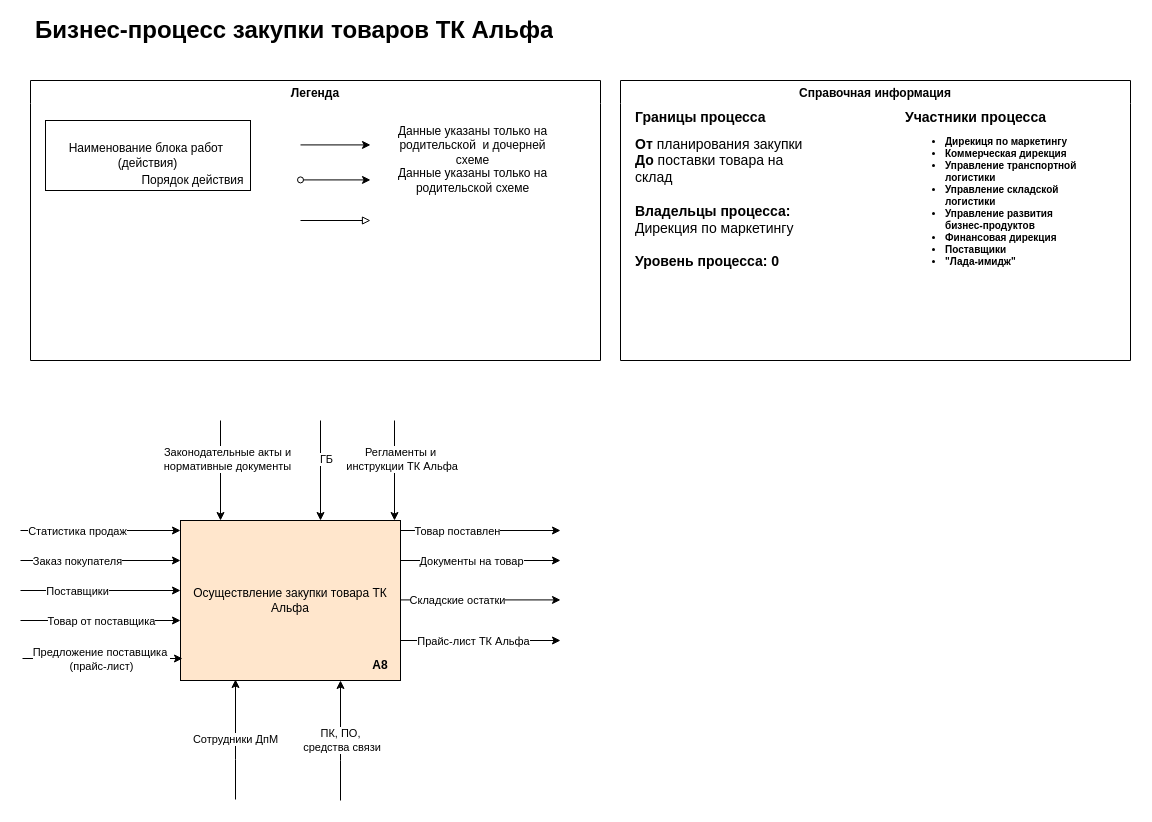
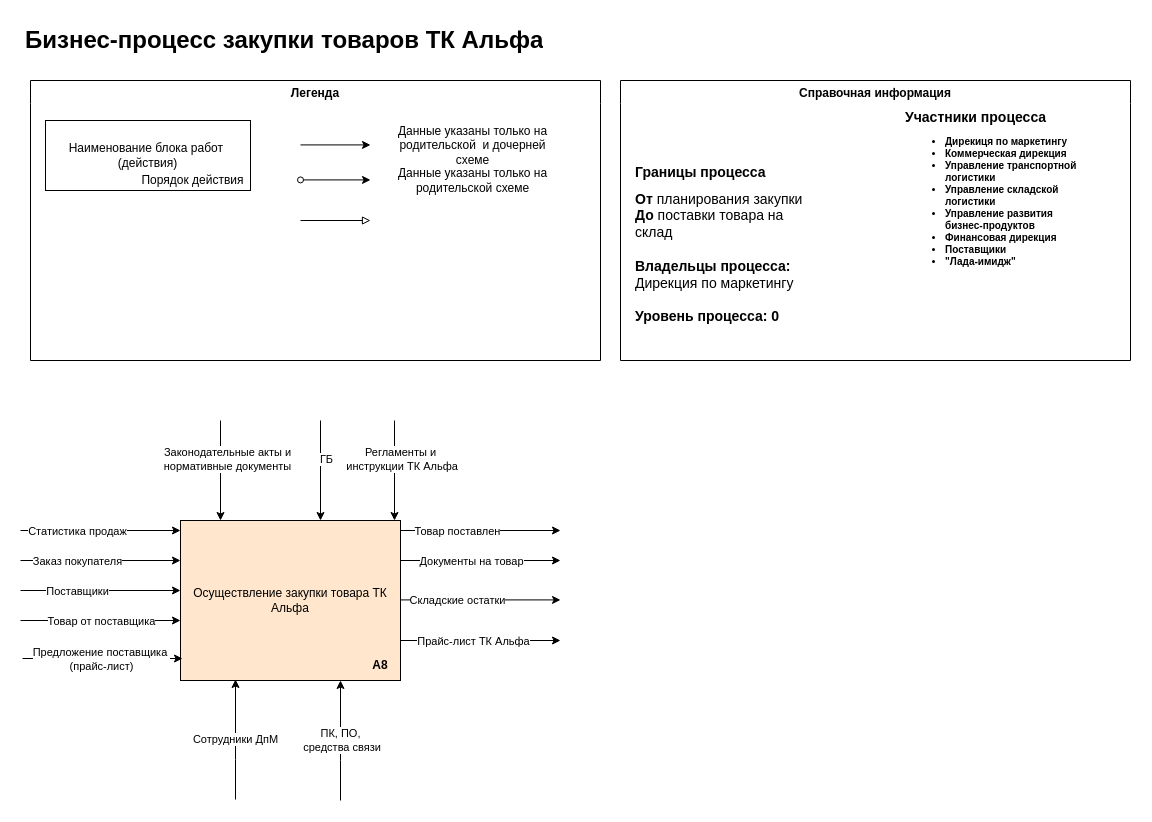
- <mxCell id="22" value="&lt;h1&gt;Бизнес-процесс закупки товаров ТК Альфа&lt;/h1&gt;&lt;p&gt;&lt;br&gt;&lt;/p&gt;" style="text;html=1;strokeColor=none;fillColor=none;spacing=5;spacingTop=-20;whiteSpace=wrap;overflow=hidden;" parent="1" vertex="1"><mxGeometry x="30" y="10" width="800" height="40" as="geometry" /></mxCell>
+ <mxCell id="22" value="&lt;h1&gt;Бизнес-процесс закупки товаров ТК Альфа&lt;/h1&gt;&lt;p&gt;&lt;br&gt;&lt;/p&gt;" style="text;html=1;strokeColor=none;fillColor=none;spacing=5;spacingTop=-20;whiteSpace=wrap;overflow=hidden;" parent="1" vertex="1"><mxGeometry x="20" y="20" width="800" height="40" as="geometry" /></mxCell>
- <mxCell id="34" value="&lt;h1 style=&quot;font-size: 14px;&quot;&gt;&lt;font style=&quot;font-size: 14px;&quot;&gt;Границы процесса&lt;/font&gt;&lt;/h1&gt;&lt;div style=&quot;font-size: 14px;&quot;&gt;&lt;font style=&quot;font-size: 14px;&quot;&gt;&lt;b style=&quot;font-size: 14px;&quot;&gt;От&lt;/b&gt; планирования закупки&amp;nbsp;&lt;/font&gt;&lt;/div&gt;&lt;div style=&quot;font-size: 14px;&quot;&gt;&lt;font style=&quot;font-size: 14px;&quot;&gt;&lt;b style=&quot;font-size: 14px;&quot;&gt;До&lt;/b&gt; поставки товара на склад&lt;/font&gt;&lt;/div&gt;&lt;div style=&quot;font-size: 14px;&quot;&gt;&lt;font style=&quot;font-size: 14px;&quot;&gt;&lt;br style=&quot;font-size: 14px;&quot;&gt;&lt;/font&gt;&lt;/div&gt;&lt;div style=&quot;font-size: 14px;&quot;&gt;&lt;font style=&quot;font-size: 14px;&quot;&gt;&lt;b style=&quot;font-size: 14px;&quot;&gt;Владельцы процесса:&lt;/b&gt;&lt;/font&gt;&lt;/div&gt;&lt;div style=&quot;font-size: 14px;&quot;&gt;&lt;font style=&quot;font-size: 14px;&quot;&gt;Дирекция по маркетингу&lt;/font&gt;&lt;/div&gt;&lt;div style=&quot;font-size: 14px;&quot;&gt;&lt;font style=&quot;font-size: 14px;&quot;&gt;&lt;br style=&quot;font-size: 14px;&quot;&gt;&lt;/font&gt;&lt;/div&gt;&lt;div style=&quot;font-size: 14px;&quot;&gt;&lt;font style=&quot;font-size: 14px;&quot;&gt;&lt;b style=&quot;font-size: 14px;&quot;&gt;Уровень процесса: 0&lt;/b&gt;&lt;/font&gt;&lt;/div&gt;&lt;div style=&quot;font-size: 14px;&quot;&gt;&lt;font style=&quot;font-size: 14px;&quot;&gt;&lt;br style=&quot;font-size: 14px;&quot;&gt;&lt;/font&gt;&lt;/div&gt;" style="text;html=1;strokeColor=none;fillColor=none;spacing=5;spacingTop=-20;whiteSpace=wrap;overflow=hidden;rounded=0;fontSize=14;" parent="33" vertex="1"><mxGeometry x="10" y="30" width="190" height="160" as="geometry" /></mxCell>
+ <mxCell id="34" value="&lt;h1 style=&quot;font-size: 14px;&quot;&gt;&lt;font style=&quot;font-size: 14px;&quot;&gt;Границы процесса&lt;/font&gt;&lt;/h1&gt;&lt;div style=&quot;font-size: 14px;&quot;&gt;&lt;font style=&quot;font-size: 14px;&quot;&gt;&lt;b style=&quot;font-size: 14px;&quot;&gt;От&lt;/b&gt; планирования закупки&amp;nbsp;&lt;/font&gt;&lt;/div&gt;&lt;div style=&quot;font-size: 14px;&quot;&gt;&lt;font style=&quot;font-size: 14px;&quot;&gt;&lt;b style=&quot;font-size: 14px;&quot;&gt;До&lt;/b&gt; поставки товара на склад&lt;/font&gt;&lt;/div&gt;&lt;div style=&quot;font-size: 14px;&quot;&gt;&lt;font style=&quot;font-size: 14px;&quot;&gt;&lt;br style=&quot;font-size: 14px;&quot;&gt;&lt;/font&gt;&lt;/div&gt;&lt;div style=&quot;font-size: 14px;&quot;&gt;&lt;font style=&quot;font-size: 14px;&quot;&gt;&lt;b style=&quot;font-size: 14px;&quot;&gt;Владельцы процесса:&lt;/b&gt;&lt;/font&gt;&lt;/div&gt;&lt;div style=&quot;font-size: 14px;&quot;&gt;&lt;font style=&quot;font-size: 14px;&quot;&gt;Дирекция по маркетингу&lt;/font&gt;&lt;/div&gt;&lt;div style=&quot;font-size: 14px;&quot;&gt;&lt;font style=&quot;font-size: 14px;&quot;&gt;&lt;br style=&quot;font-size: 14px;&quot;&gt;&lt;/font&gt;&lt;/div&gt;&lt;div style=&quot;font-size: 14px;&quot;&gt;&lt;font style=&quot;font-size: 14px;&quot;&gt;&lt;b style=&quot;font-size: 14px;&quot;&gt;Уровень процесса: 0&lt;/b&gt;&lt;/font&gt;&lt;/div&gt;&lt;div style=&quot;font-size: 14px;&quot;&gt;&lt;font style=&quot;font-size: 14px;&quot;&gt;&lt;br style=&quot;font-size: 14px;&quot;&gt;&lt;/font&gt;&lt;/div&gt;" style="text;html=1;strokeColor=none;fillColor=none;spacing=5;spacingTop=-20;whiteSpace=wrap;overflow=hidden;rounded=0;fontSize=14;" parent="33" vertex="1"><mxGeometry x="10" y="85" width="190" height="160" as="geometry" /></mxCell>
